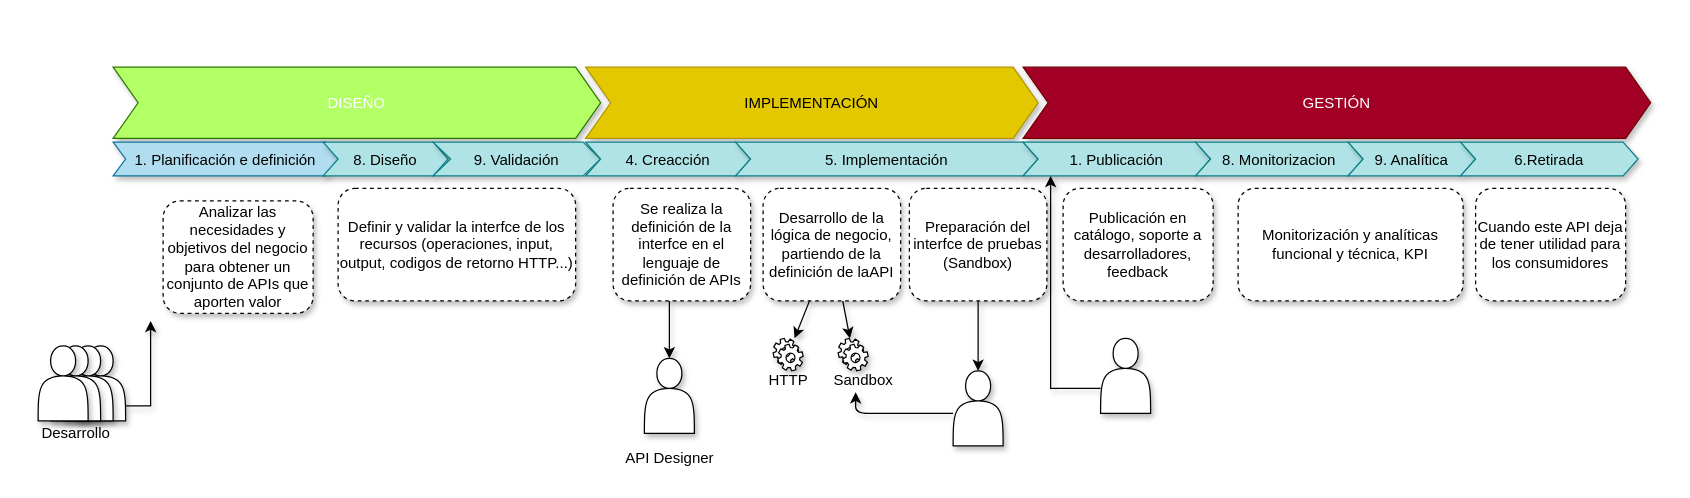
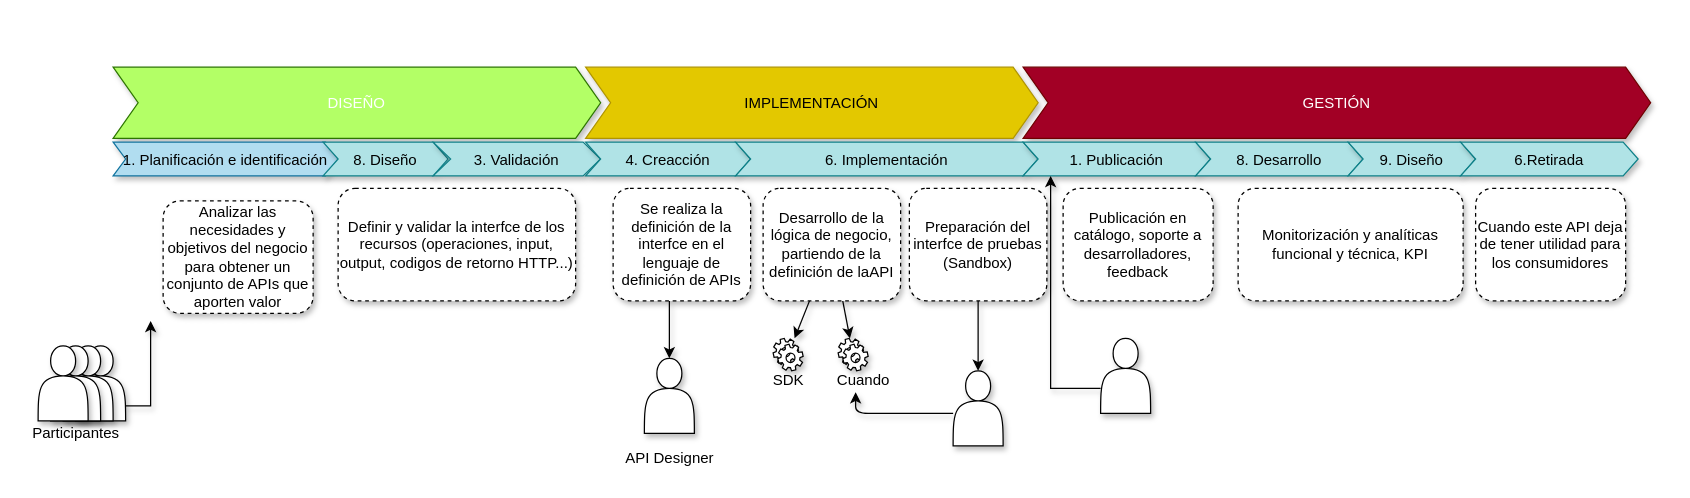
- <mxCell id="7" value="1. Planificación e definición" style="shape=step;perimeter=stepPerimeter;fixedSize=1;points=[];fillColor=#b1ddf0;strokeColor=#10739e;size=10;shadow=1;" parent="6" vertex="1"><mxGeometry x="10" y="33" width="180" height="27" as="geometry" /></mxCell>
+ <mxCell id="7" value="1. Planificación e identificación" style="shape=step;perimeter=stepPerimeter;fixedSize=1;points=[];fillColor=#b1ddf0;strokeColor=#10739e;size=10;shadow=1;" parent="6" vertex="1"><mxGeometry x="10" y="33" width="180" height="27" as="geometry" /></mxCell>
- <mxCell id="9" value="9. Validación" style="shape=step;perimeter=stepPerimeter;fixedSize=1;points=[];fillColor=#b0e3e6;strokeColor=#0e8088;size=14;shadow=1;" parent="6" vertex="1"><mxGeometry x="266" y="33" width="134" height="27" as="geometry" /></mxCell>
+ <mxCell id="9" value="3. Validación" style="shape=step;perimeter=stepPerimeter;fixedSize=1;points=[];fillColor=#b0e3e6;strokeColor=#0e8088;size=14;shadow=1;" parent="6" vertex="1"><mxGeometry x="266" y="33" width="134" height="27" as="geometry" /></mxCell>
- <mxCell id="11" value="5. Implementación" style="shape=step;perimeter=stepPerimeter;fixedSize=1;points=[];fillColor=#b0e3e6;strokeColor=#0e8088;size=12;shadow=1;" parent="6" vertex="1"><mxGeometry x="508" y="33" width="242" height="27" as="geometry" /></mxCell>
+ <mxCell id="11" value="6. Implementación" style="shape=step;perimeter=stepPerimeter;fixedSize=1;points=[];fillColor=#b0e3e6;strokeColor=#0e8088;size=12;shadow=1;" parent="6" vertex="1"><mxGeometry x="508" y="33" width="242" height="27" as="geometry" /></mxCell>
- <mxCell id="13" value="8. Monitorizacion" style="shape=step;perimeter=stepPerimeter;fixedSize=1;points=[];fillColor=#b0e3e6;strokeColor=#0e8088;size=12;shadow=1;" parent="6" vertex="1"><mxGeometry x="876" y="33" width="134" height="27" as="geometry" /></mxCell>
+ <mxCell id="13" value="8. Desarrollo" style="shape=step;perimeter=stepPerimeter;fixedSize=1;points=[];fillColor=#b0e3e6;strokeColor=#0e8088;size=12;shadow=1;" parent="6" vertex="1"><mxGeometry x="876" y="33" width="134" height="27" as="geometry" /></mxCell>
- <mxCell id="14" value="9. Analítica" style="shape=step;perimeter=stepPerimeter;fixedSize=1;points=[];fillColor=#b0e3e6;strokeColor=#0e8088;size=12;shadow=1;" parent="6" vertex="1"><mxGeometry x="998" y="33" width="102" height="27" as="geometry" /></mxCell>
+ <mxCell id="14" value="9. Diseño" style="shape=step;perimeter=stepPerimeter;fixedSize=1;points=[];fillColor=#b0e3e6;strokeColor=#0e8088;size=12;shadow=1;" parent="6" vertex="1"><mxGeometry x="998" y="33" width="102" height="27" as="geometry" /></mxCell>
- <mxCell id="34" value="HTTP" style="text;html=1;align=center;verticalAlign=middle;resizable=0;points=[];autosize=1;shadow=1;" parent="1" vertex="1"><mxGeometry x="610" y="294" width="40" height="20" as="geometry" /></mxCell>
+ <mxCell id="34" value="SDK" style="text;html=1;align=center;verticalAlign=middle;resizable=0;points=[];autosize=1;shadow=1;" parent="1" vertex="1"><mxGeometry x="610" y="294" width="40" height="20" as="geometry" /></mxCell>
- <mxCell id="35" value="Sandbox" style="text;html=1;align=center;verticalAlign=middle;resizable=0;points=[];autosize=1;shadow=1;" parent="1" vertex="1"><mxGeometry x="660" y="294" width="60" height="20" as="geometry" /></mxCell>
+ <mxCell id="35" value="Cuando" style="text;html=1;align=center;verticalAlign=middle;resizable=0;points=[];autosize=1;shadow=1;" parent="1" vertex="1"><mxGeometry x="660" y="294" width="60" height="20" as="geometry" /></mxCell>
- <mxCell id="41" value="Desarrollo" style="text;html=1;align=center;verticalAlign=middle;resizable=0;points=[];autosize=1;shadow=1;" parent="1" vertex="1"><mxGeometry x="20" y="336" width="80" height="20" as="geometry" /></mxCell>
+ <mxCell id="41" value="Participantes" style="text;html=1;align=center;verticalAlign=middle;resizable=0;points=[];autosize=1;shadow=1;" parent="1" vertex="1"><mxGeometry x="20" y="336" width="80" height="20" as="geometry" /></mxCell>
